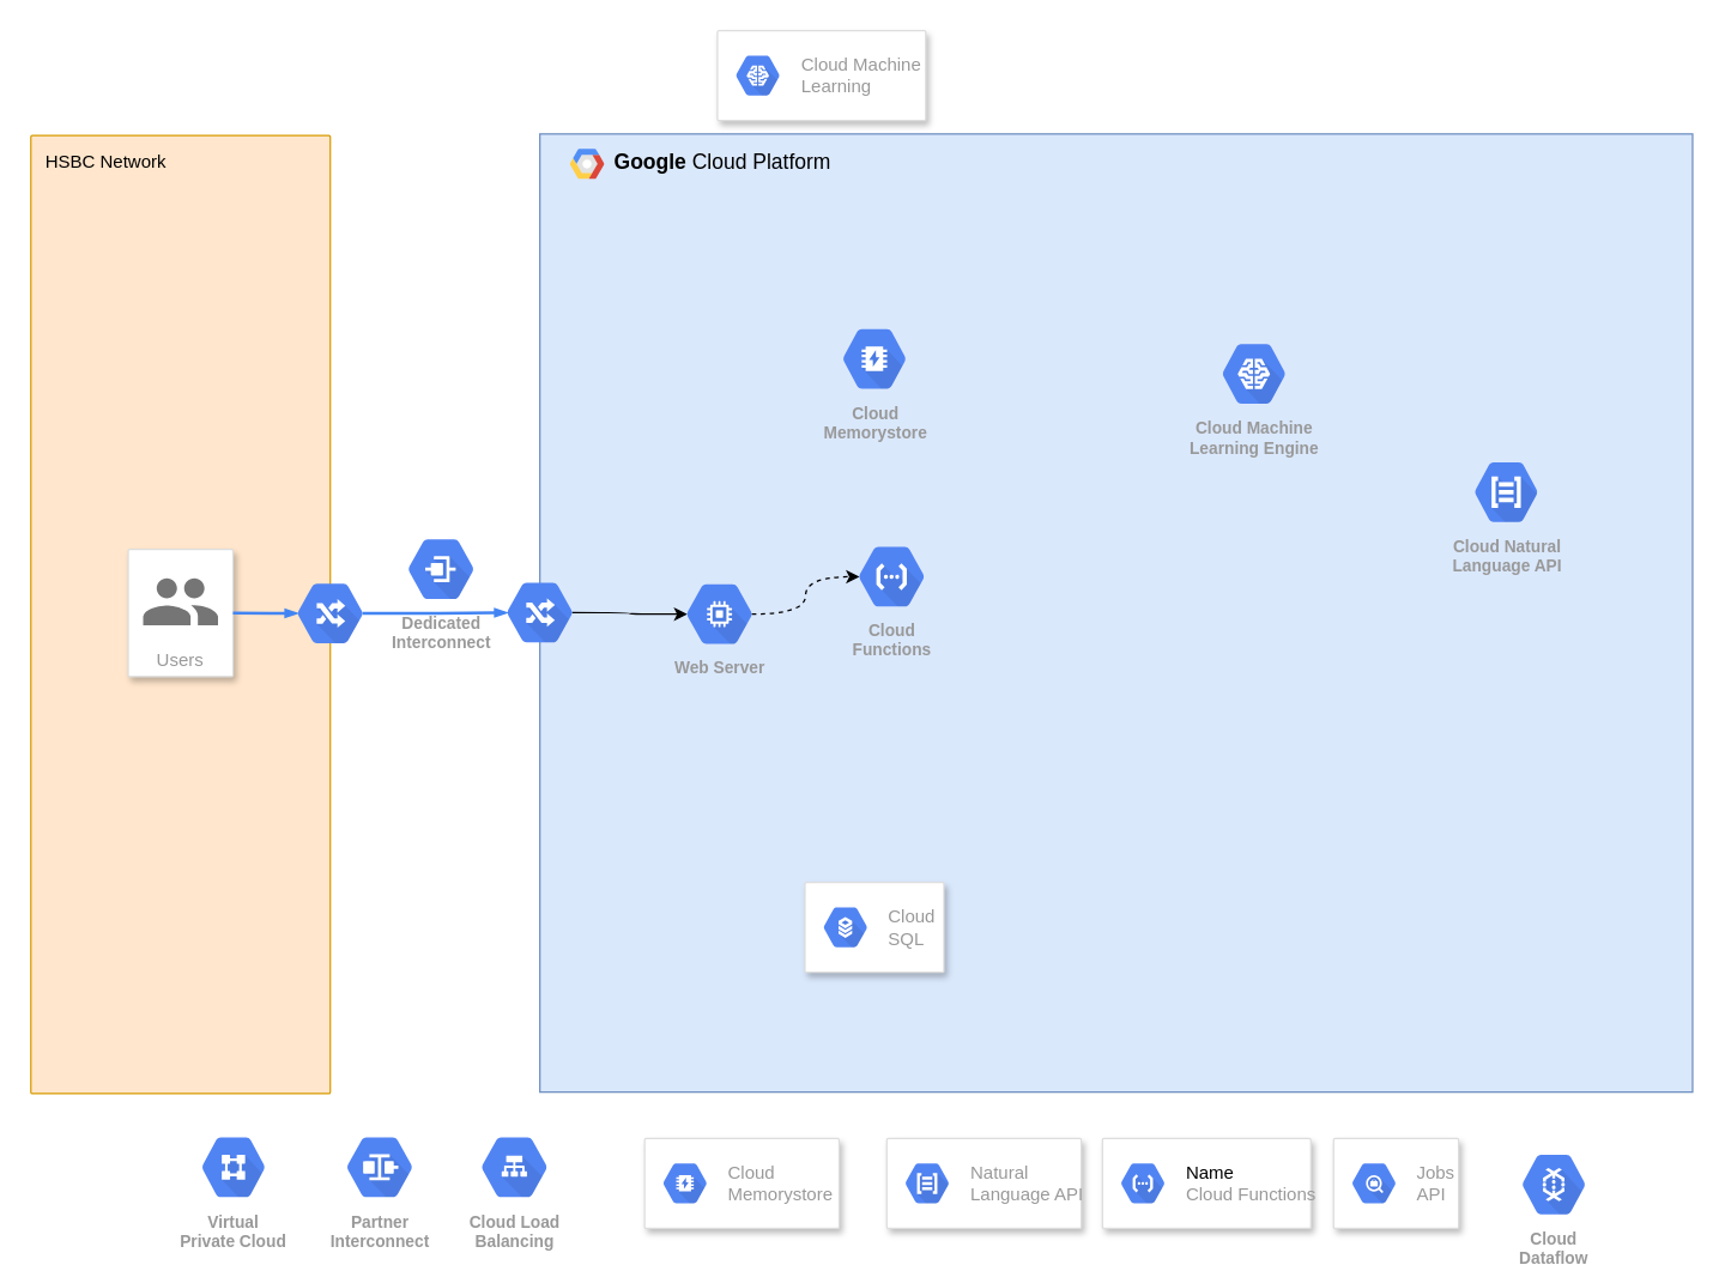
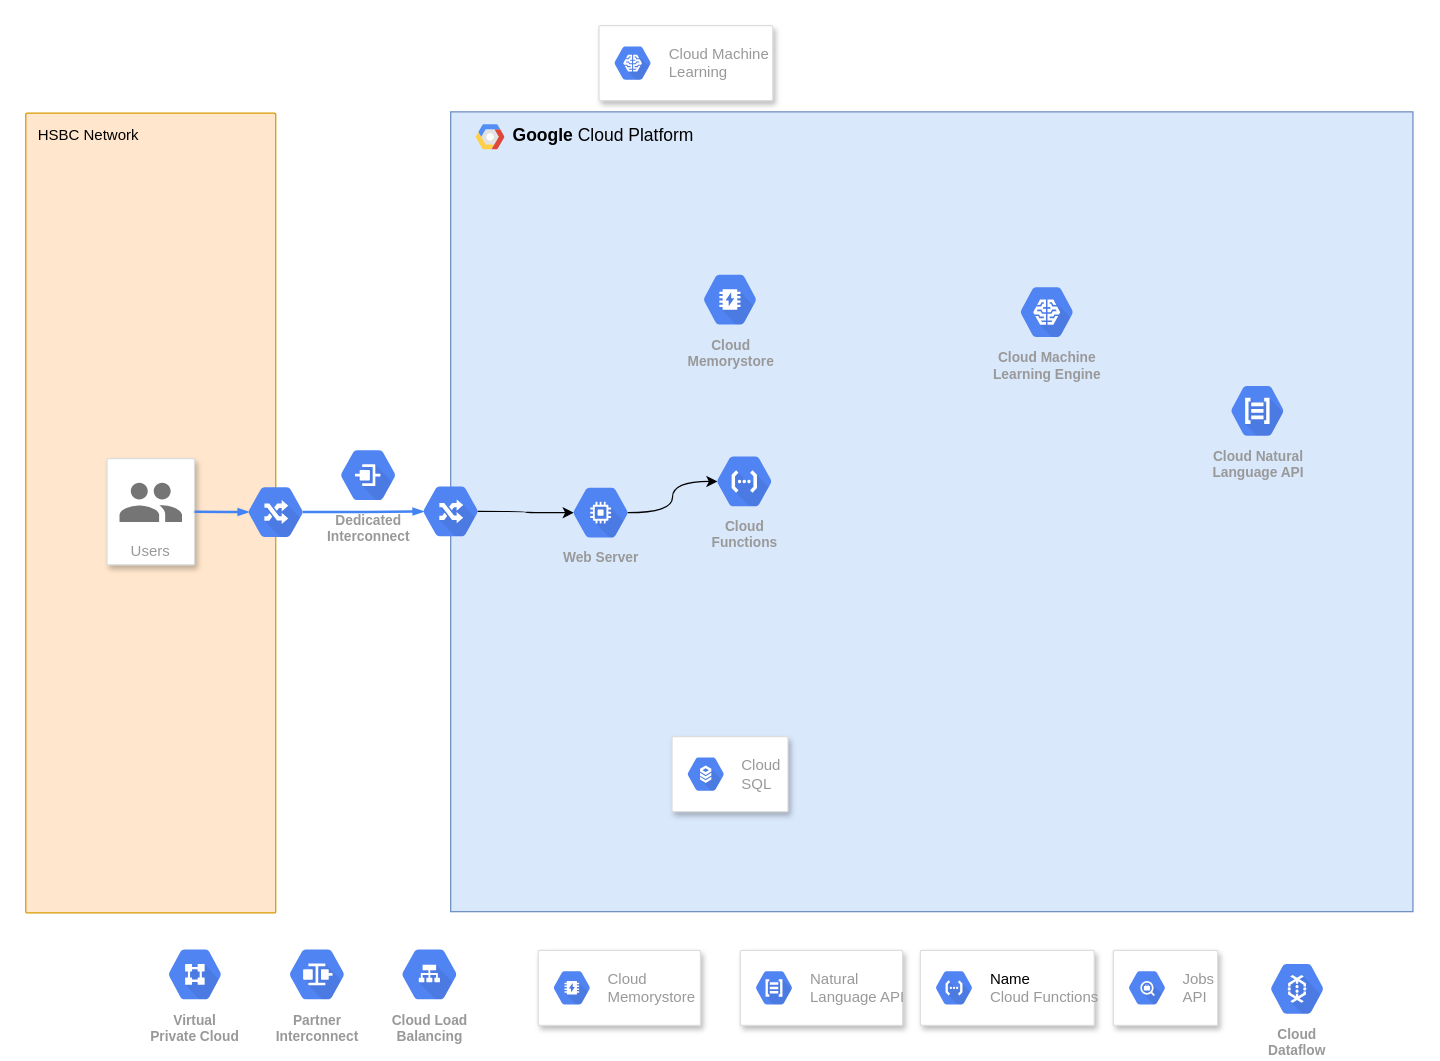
- <mxCell id="17" style="edgeStyle=orthogonalEdgeStyle;curved=1;orthogonalLoop=1;jettySize=auto;html=1;exitX=0.825;exitY=0.5;exitDx=0;exitDy=0;exitPerimeter=0;entryX=0.175;entryY=0.5;entryDx=0;entryDy=0;entryPerimeter=0;dashed=1;" edge="1" parent="3" source="18" target="24"><mxGeometry relative="1" as="geometry" /></mxCell>
+ <mxCell id="17" style="edgeStyle=orthogonalEdgeStyle;curved=1;orthogonalLoop=1;jettySize=auto;html=1;exitX=0.825;exitY=0.5;exitDx=0;exitDy=0;exitPerimeter=0;entryX=0.175;entryY=0.5;entryDx=0;entryDy=0;entryPerimeter=0;" edge="1" parent="3" source="18" target="24"><mxGeometry relative="1" as="geometry" /></mxCell>
